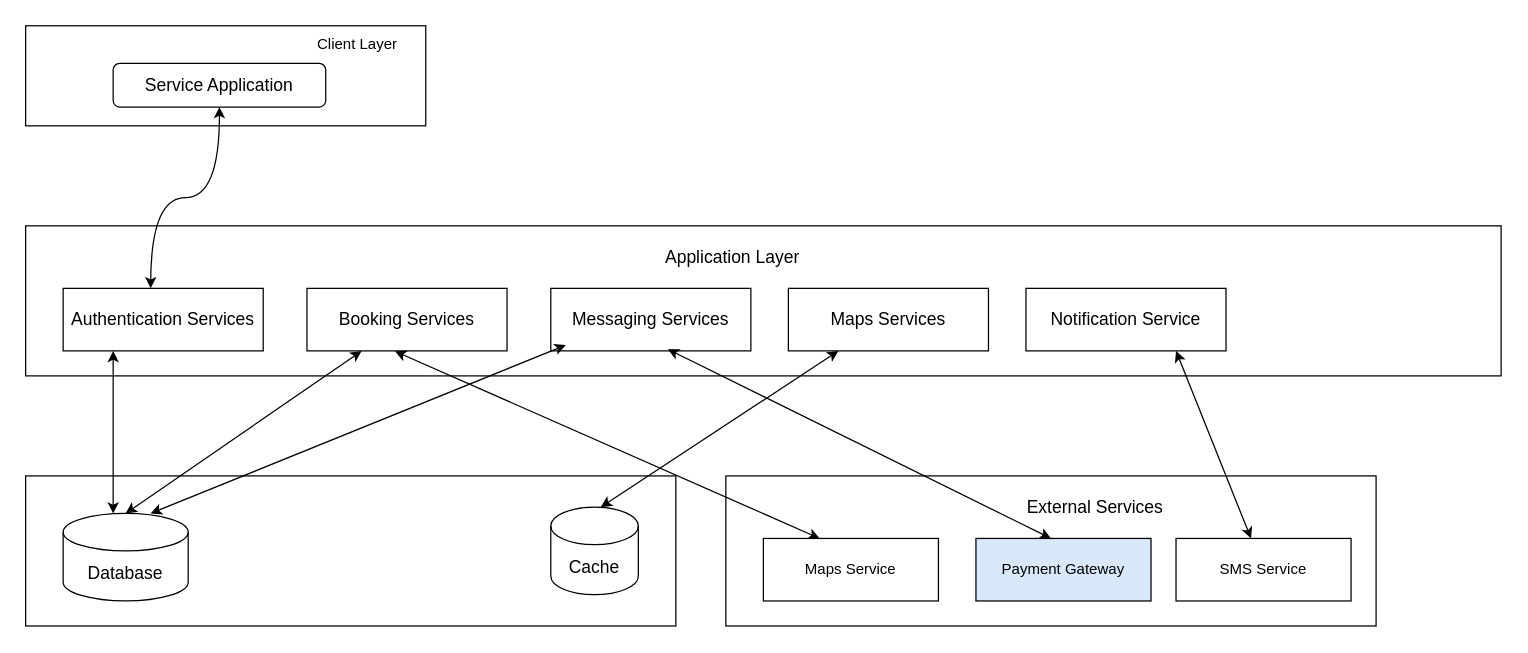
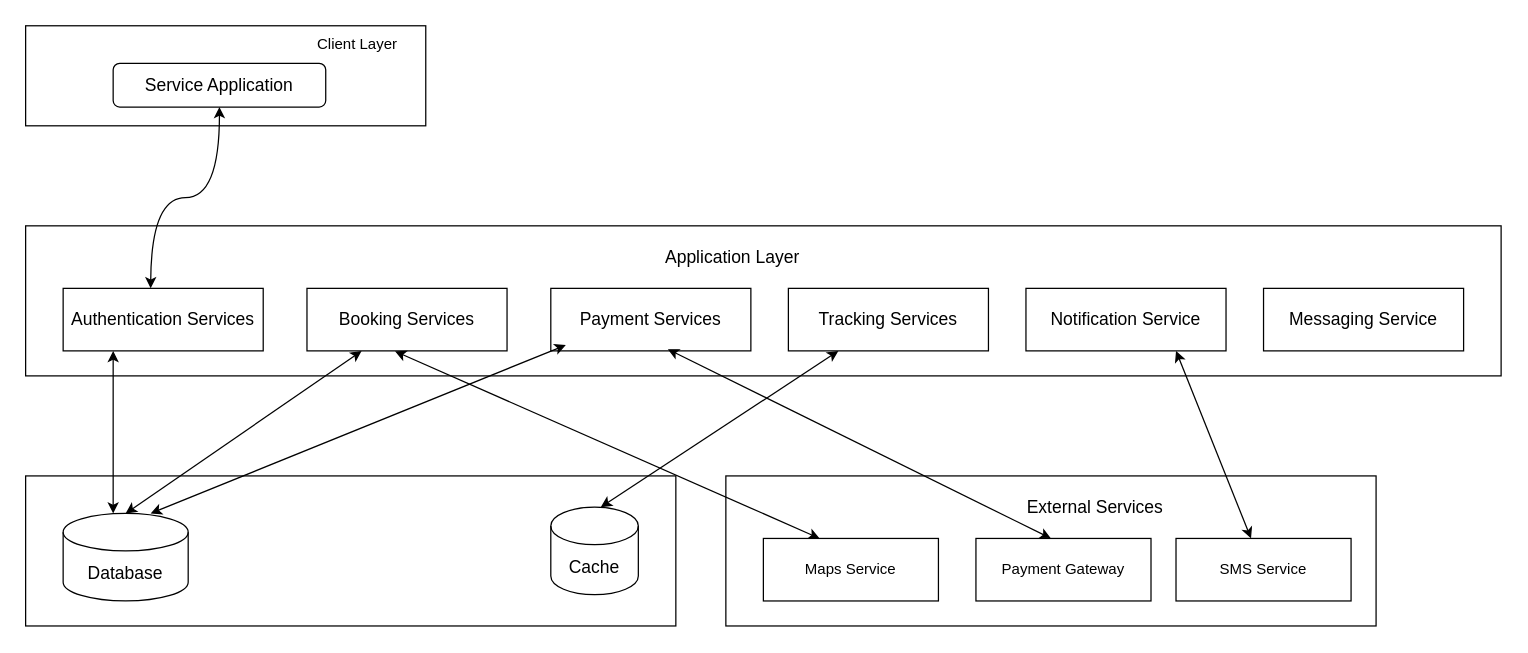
- <mxCell id="10" value="&lt;font style=&quot;font-size: 14px;&quot;&gt;Messaging Services&lt;/font&gt;" style="rounded=0;whiteSpace=wrap;html=1;" vertex="1" parent="6"><mxGeometry x="420" y="50" width="160" height="50" as="geometry" /></mxCell>
+ <mxCell id="10" value="&lt;font style=&quot;font-size: 14px;&quot;&gt;Payment Services&lt;/font&gt;" style="rounded=0;whiteSpace=wrap;html=1;" vertex="1" parent="6"><mxGeometry x="420" y="50" width="160" height="50" as="geometry" /></mxCell>
- <mxCell id="11" value="&lt;font style=&quot;font-size: 14px;&quot;&gt;Maps Services&lt;/font&gt;" style="rounded=0;whiteSpace=wrap;html=1;" vertex="1" parent="6"><mxGeometry x="610" y="50" width="160" height="50" as="geometry" /></mxCell>
+ <mxCell id="11" value="&lt;font style=&quot;font-size: 14px;&quot;&gt;Tracking Services&lt;/font&gt;" style="rounded=0;whiteSpace=wrap;html=1;" vertex="1" parent="6"><mxGeometry x="610" y="50" width="160" height="50" as="geometry" /></mxCell>
+ <mxCell id="13" value="&lt;font style=&quot;font-size: 14px;&quot;&gt;Messaging Service&lt;/font&gt;" style="rounded=0;whiteSpace=wrap;html=1;" vertex="1" parent="6"><mxGeometry x="990" y="50" width="160" height="50" as="geometry" /></mxCell>
- <mxCell id="21" value="Payment Gateway" style="rounded=0;whiteSpace=wrap;html=1;fillColor=#dae8fc;" vertex="1" parent="1"><mxGeometry x="780" y="430" width="140" height="50" as="geometry" /></mxCell>
+ <mxCell id="21" value="Payment Gateway" style="rounded=0;whiteSpace=wrap;html=1;" vertex="1" parent="1"><mxGeometry x="780" y="430" width="140" height="50" as="geometry" /></mxCell>
